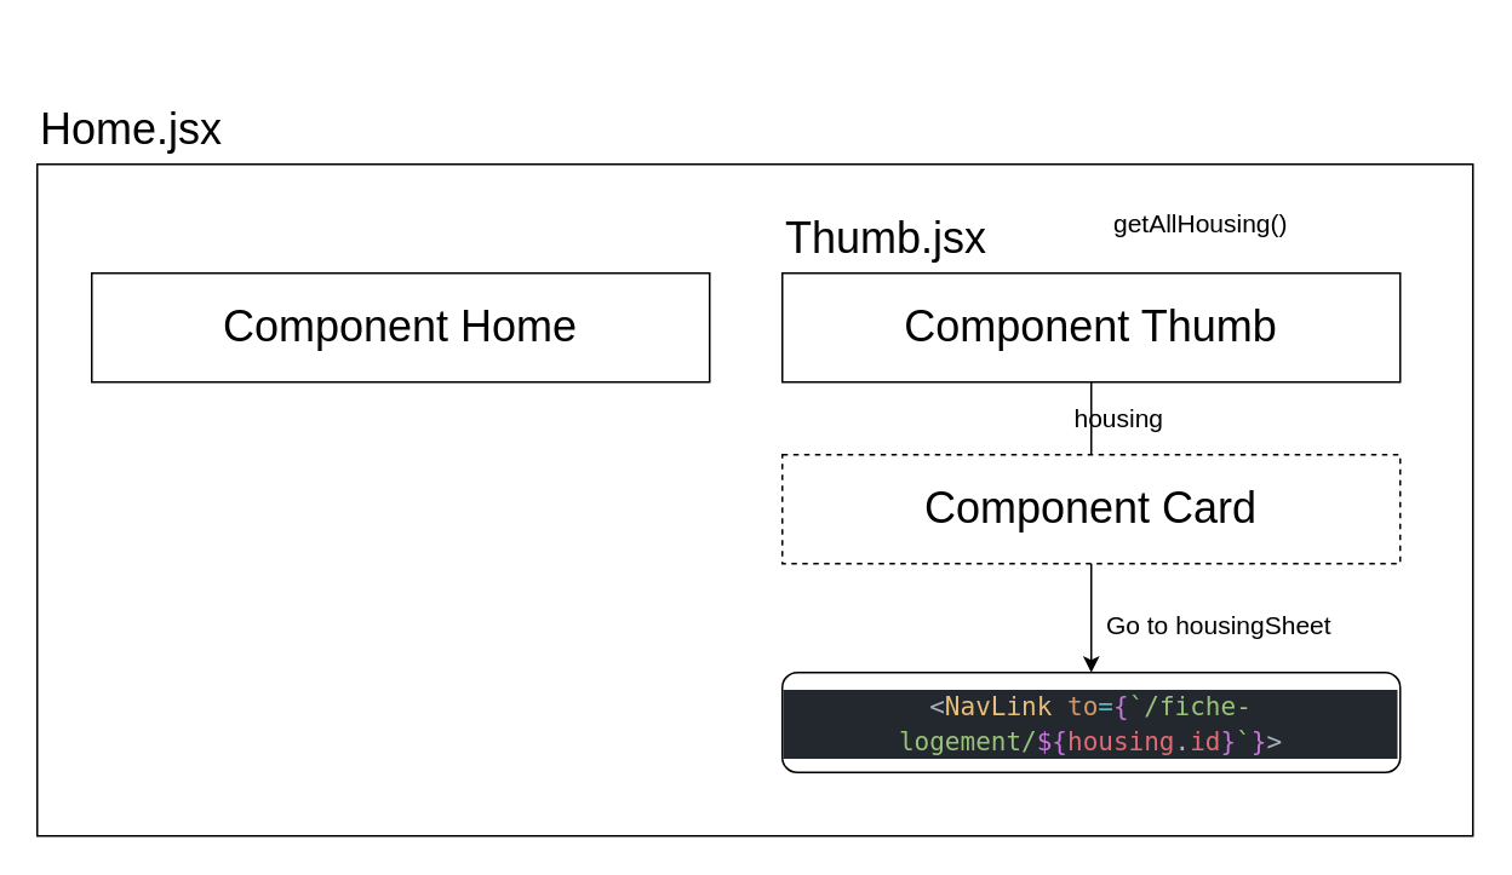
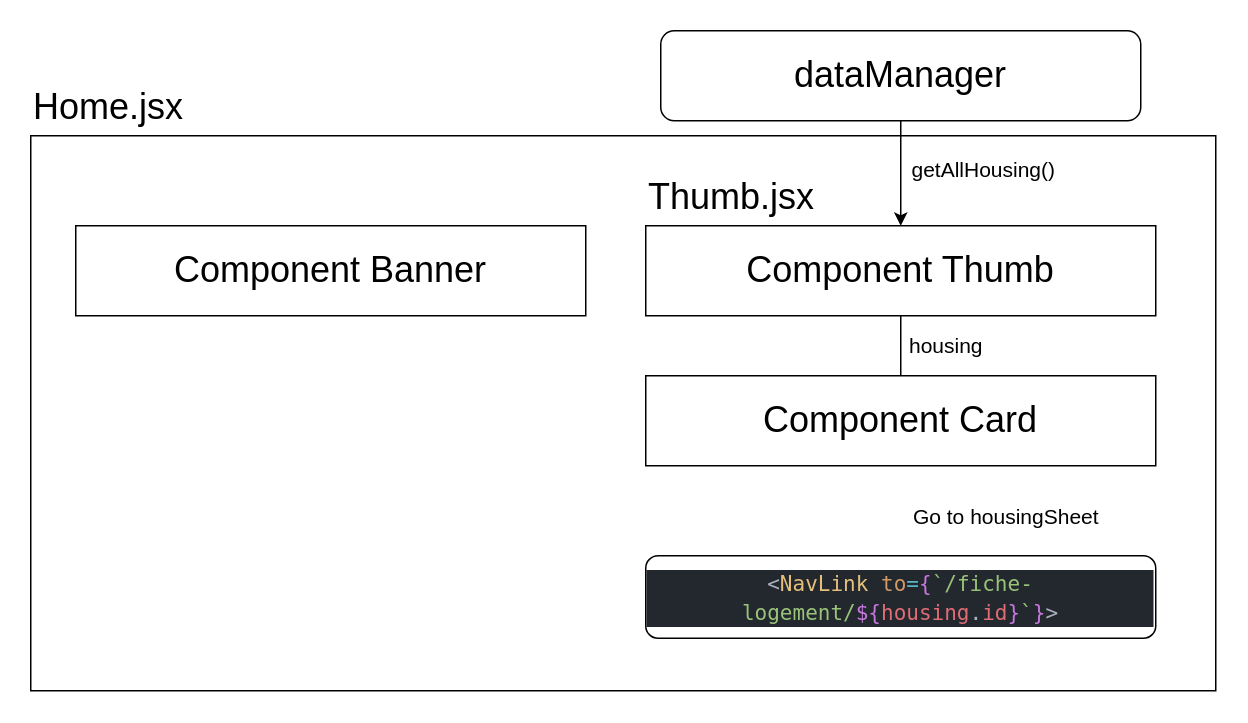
+ <mxCell id="9" value="&lt;font style=&quot;font-size: 24px&quot;&gt;dataManager&lt;/font&gt;" style="rounded=1;whiteSpace=wrap;html=1;" vertex="1" parent="1"><mxGeometry x="440" y="20" width="320" height="60" as="geometry" /></mxCell>
+ <mxCell id="8" style="edgeStyle=orthogonalEdgeStyle;rounded=0;orthogonalLoop=1;jettySize=auto;html=1;exitX=0.5;exitY=1;exitDx=0;exitDy=0;" edge="1" parent="1" source="9" target="6"><mxGeometry relative="1" as="geometry" /></mxCell>
- <mxCell id="10" value="&lt;font style=&quot;font-size: 14px&quot;&gt;getAllHousing()&lt;/font&gt;" style="text;html=1;align=center;verticalAlign=middle;resizable=0;points=[];autosize=1;strokeColor=none;fillColor=none;fontSize=24;" vertex="1" parent="1"><mxGeometry x="605" y="100" width="110" height="40" as="geometry" /></mxCell>
+ <mxCell id="10" value="&lt;font style=&quot;font-size: 14px&quot;&gt;getAllHousing()&lt;/font&gt;" style="text;html=1;align=center;verticalAlign=middle;resizable=0;points=[];autosize=1;strokeColor=none;fillColor=none;fontSize=24;" vertex="1" parent="1"><mxGeometry x="600" y="90" width="110" height="40" as="geometry" /></mxCell>
- <mxCell id="4" value="Component Home" style="rounded=1;whiteSpace=wrap;html=1;fontSize=24;arcSize=0;" vertex="1" parent="1"><mxGeometry x="50" y="150" width="340" height="60" as="geometry" /></mxCell>
+ <mxCell id="4" value="Component Banner" style="rounded=1;whiteSpace=wrap;html=1;fontSize=24;arcSize=0;" vertex="1" parent="1"><mxGeometry x="50" y="150" width="340" height="60" as="geometry" /></mxCell>
- <mxCell id="13" value="housing" style="text;html=1;align=center;verticalAlign=middle;resizable=0;points=[];autosize=1;strokeColor=none;fillColor=none;fontSize=14;" vertex="1" parent="1"><mxGeometry x="585" y="220" width="60" height="20" as="geometry" /></mxCell>
+ <mxCell id="13" value="housing" style="text;html=1;align=center;verticalAlign=middle;resizable=0;points=[];autosize=1;strokeColor=none;fillColor=none;fontSize=14;" vertex="1" parent="1"><mxGeometry x="600" y="220" width="60" height="20" as="geometry" /></mxCell>
- <mxCell id="12" value="Component Card" style="rounded=1;whiteSpace=wrap;html=1;fontSize=24;arcSize=0;dashed=1;" vertex="1" parent="1"><mxGeometry x="430" y="250" width="340" height="60" as="geometry" /></mxCell>
+ <mxCell id="12" value="Component Card" style="rounded=1;whiteSpace=wrap;html=1;fontSize=24;arcSize=0;" vertex="1" parent="1"><mxGeometry x="430" y="250" width="340" height="60" as="geometry" /></mxCell>
- <mxCell id="11" style="edgeStyle=orthogonalEdgeStyle;rounded=0;orthogonalLoop=1;jettySize=auto;html=1;exitX=0.5;exitY=1;exitDx=0;exitDy=0;entryX=0.5;entryY=0;entryDx=0;entryDy=0;fontSize=14;" edge="1" parent="1" source="12" target="14"><mxGeometry relative="1" as="geometry" /></mxCell>
